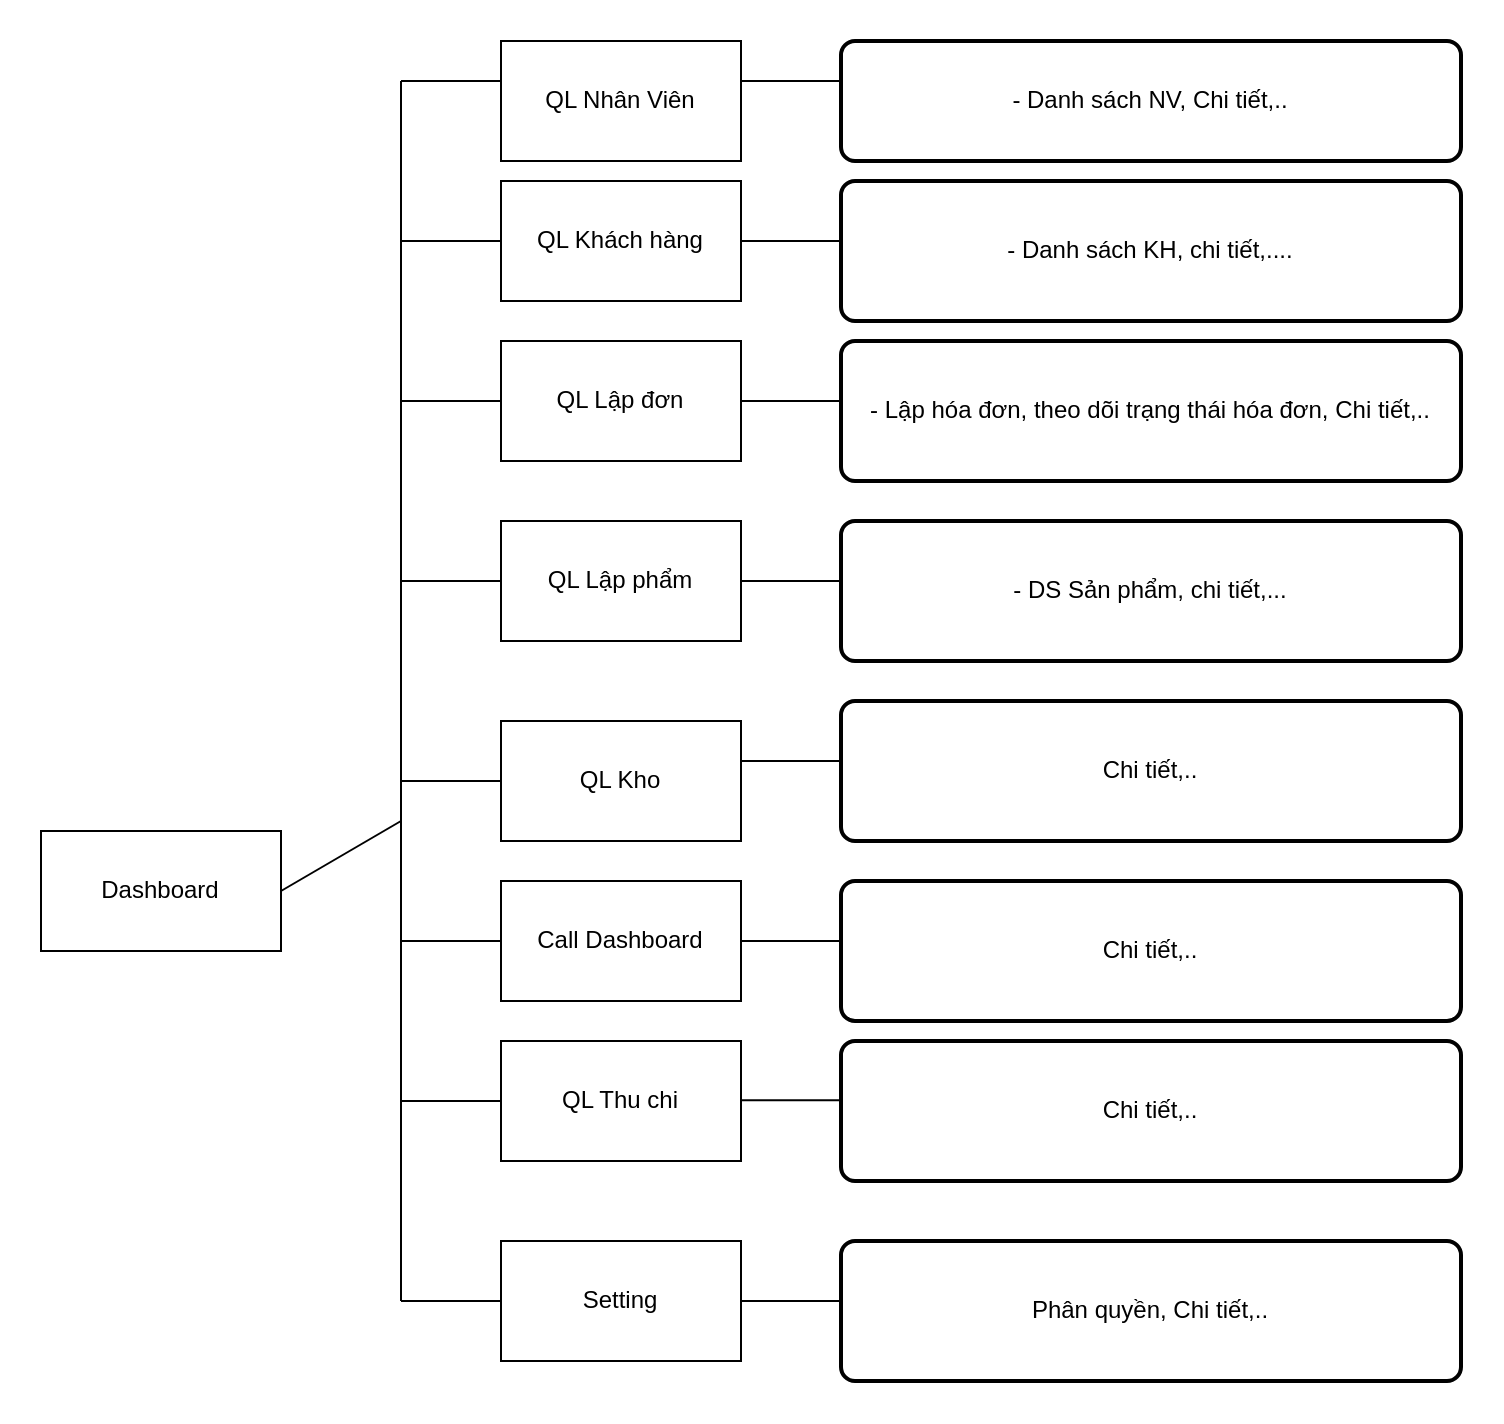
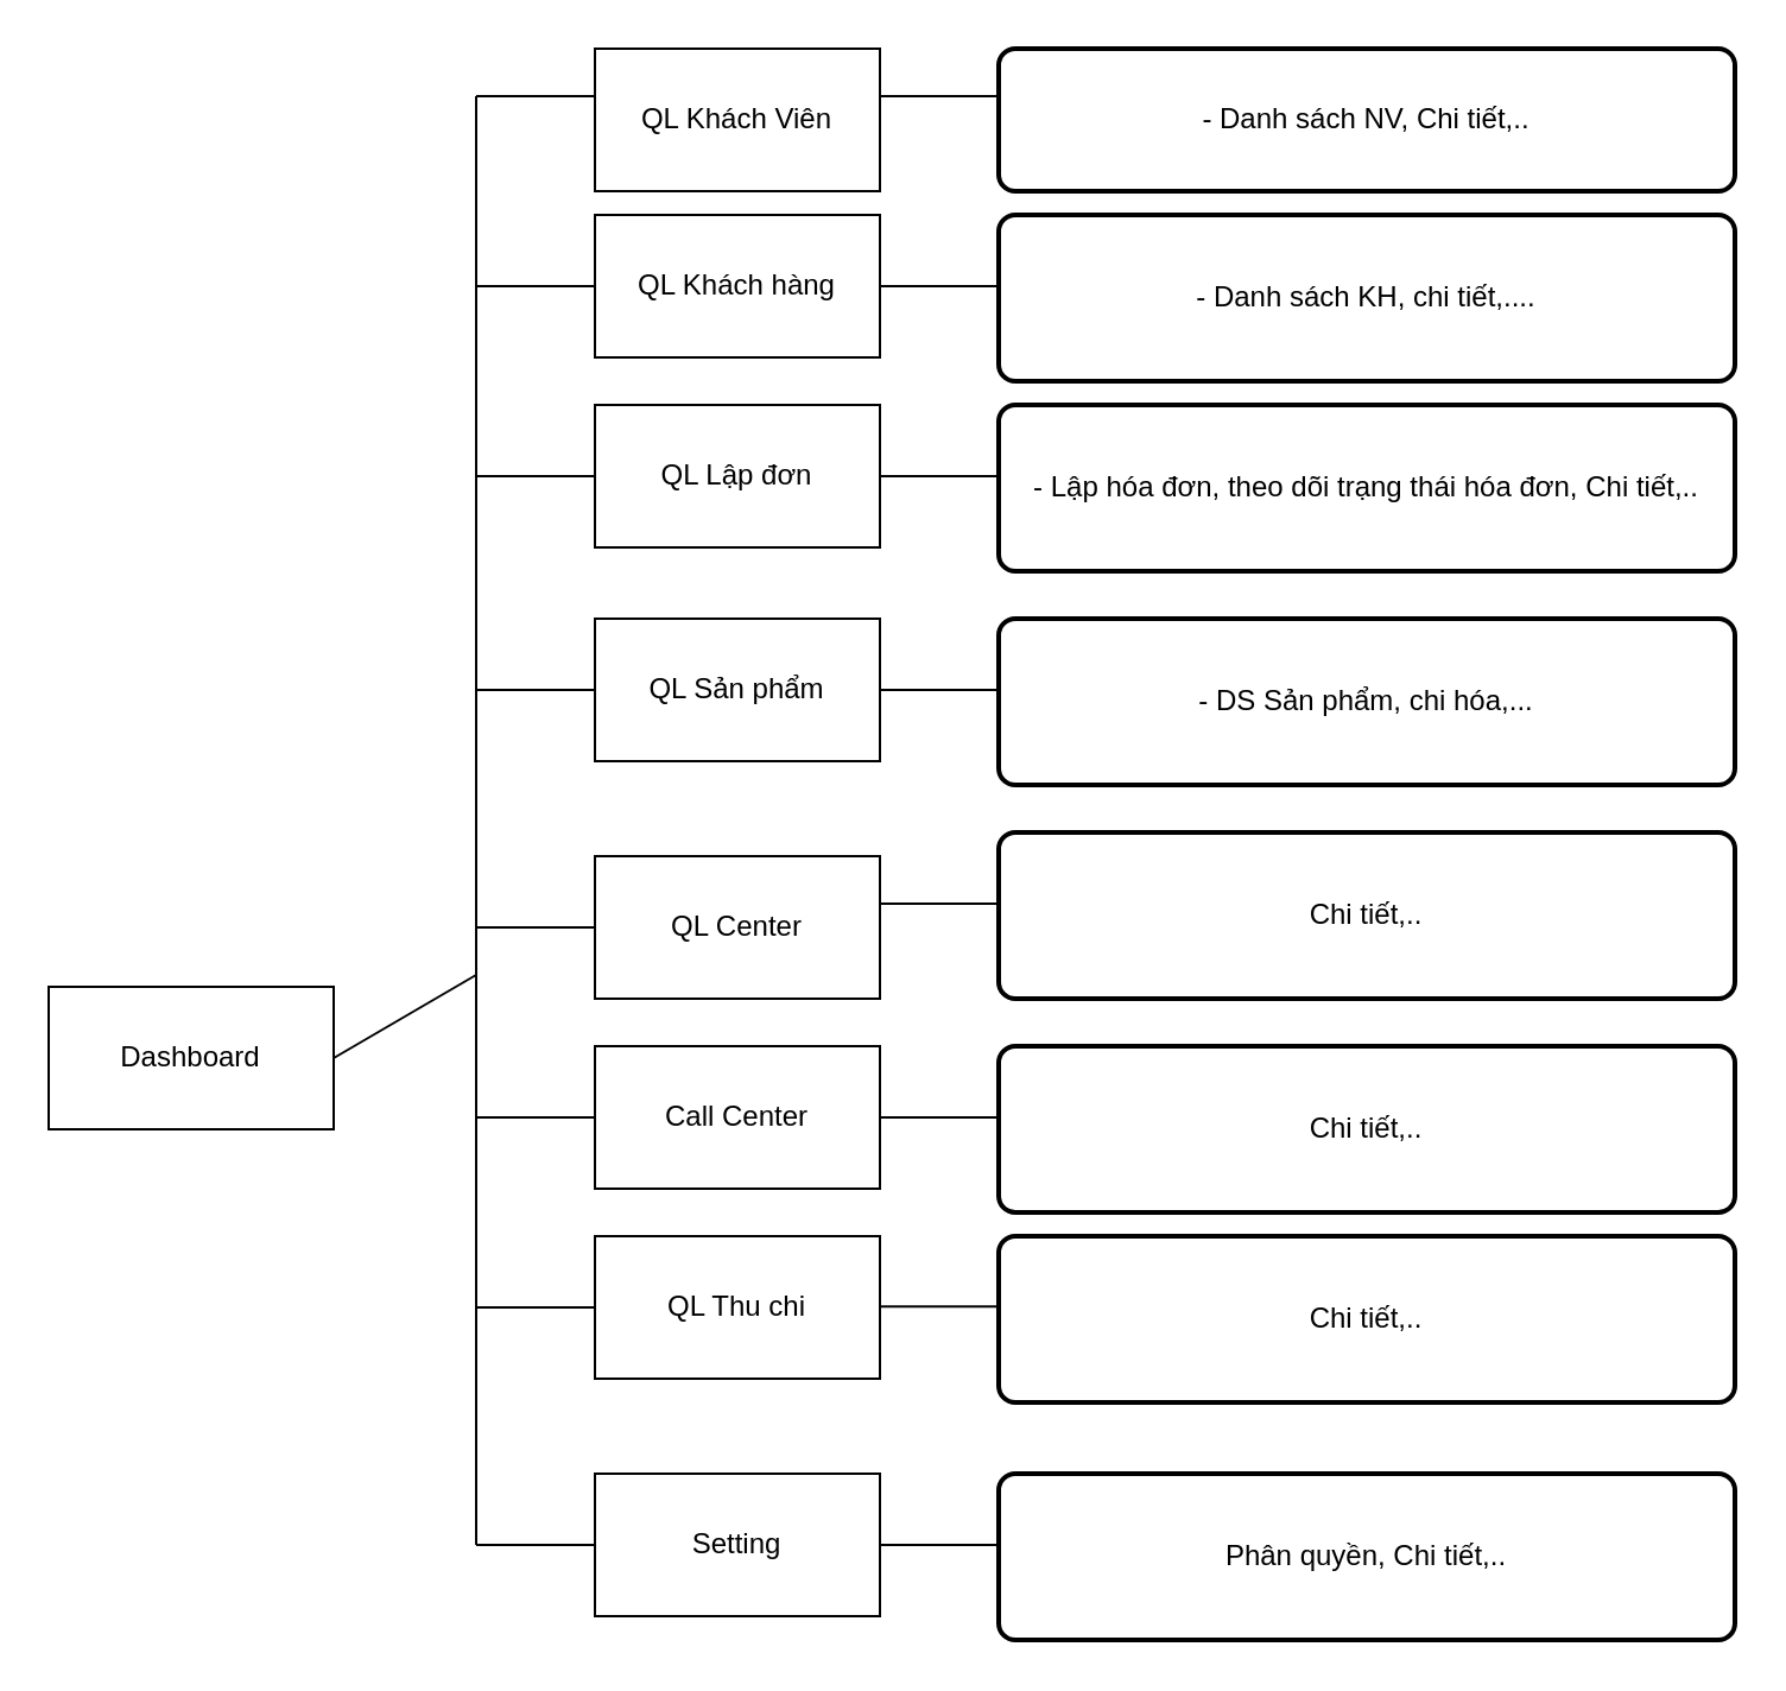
- <mxCell id="7" value="QL Nhân Viên" style="rounded=0;whiteSpace=wrap;html=1;" vertex="1" parent="1"><mxGeometry x="250" width="120" height="60" as="geometry" y="20" /></mxCell>
+ <mxCell id="7" value="QL Khách Viên" style="rounded=0;whiteSpace=wrap;html=1;" vertex="1" parent="1"><mxGeometry x="250" width="120" height="60" as="geometry" y="20" /></mxCell>
- <mxCell id="12" value="QL Lập phẩm" style="rounded=0;whiteSpace=wrap;html=1;" vertex="1" parent="1"><mxGeometry x="250" y="260" width="120" height="60" as="geometry" /></mxCell>
+ <mxCell id="12" value="QL Sản phẩm" style="rounded=0;whiteSpace=wrap;html=1;" vertex="1" parent="1"><mxGeometry x="250" y="260" width="120" height="60" as="geometry" /></mxCell>
- <mxCell id="27" value="- DS Sản phẩm, chi tiết,..." style="rounded=1;whiteSpace=wrap;html=1;absoluteArcSize=1;arcSize=14;strokeWidth=2;" vertex="1" parent="1"><mxGeometry x="420" y="260" width="310" height="70" as="geometry" /></mxCell>
+ <mxCell id="27" value="- DS Sản phẩm, chi hóa,..." style="rounded=1;whiteSpace=wrap;html=1;absoluteArcSize=1;arcSize=14;strokeWidth=2;" vertex="1" parent="1"><mxGeometry x="420" y="260" width="310" height="70" as="geometry" /></mxCell>
- <mxCell id="14" value="QL Kho" style="rounded=0;whiteSpace=wrap;html=1;" vertex="1" parent="1"><mxGeometry x="250" y="360" width="120" height="60" as="geometry" /></mxCell>
+ <mxCell id="14" value="QL Center" style="rounded=0;whiteSpace=wrap;html=1;" vertex="1" parent="1"><mxGeometry x="250" y="360" width="120" height="60" as="geometry" /></mxCell>
- <mxCell id="16" value="Call Dashboard" style="rounded=0;whiteSpace=wrap;html=1;" vertex="1" parent="1"><mxGeometry x="250" y="440" width="120" height="60" as="geometry" /></mxCell>
+ <mxCell id="16" value="Call Center" style="rounded=0;whiteSpace=wrap;html=1;" vertex="1" parent="1"><mxGeometry x="250" y="440" width="120" height="60" as="geometry" /></mxCell>
